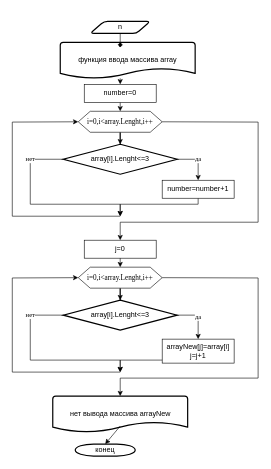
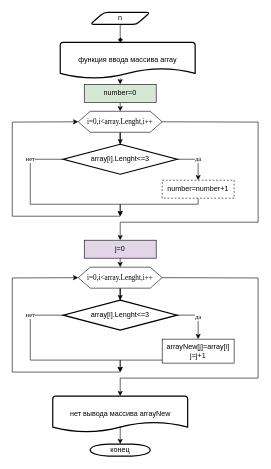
- <mxCell id="29" value="&lt;font style=&quot;vertical-align: inherit;&quot;&gt;&lt;font style=&quot;vertical-align: inherit;&quot;&gt;n&lt;/font&gt;&lt;/font&gt;" style="shape=parallelogram;html=1;strokeWidth=2;perimeter=parallelogramPerimeter;whiteSpace=wrap;rounded=1;arcSize=12;size=0.23;" vertex="1" parent="1"><mxGeometry x="150" y="35" width="100" height="20" as="geometry" /></mxCell>
+ <mxCell id="29" value="&lt;font style=&quot;vertical-align: inherit;&quot;&gt;&lt;font style=&quot;vertical-align: inherit;&quot;&gt;n&lt;/font&gt;&lt;/font&gt;" style="shape=parallelogram;html=1;strokeWidth=2;perimeter=parallelogramPerimeter;whiteSpace=wrap;rounded=1;arcSize=12;size=0.23;" vertex="1" parent="1"><mxGeometry x="150" y="20" width="100" height="20" as="geometry" /></mxCell>
- <mxCell id="5" value="number=0" style="rounded=0;whiteSpace=wrap;html=1;" vertex="1" parent="1"><mxGeometry x="140" y="140" width="120" height="30" as="geometry" /></mxCell>
+ <mxCell id="5" value="number=0" style="rounded=0;whiteSpace=wrap;html=1;fillColor=#d5e8d4;" vertex="1" parent="1"><mxGeometry x="140" y="140" width="120" height="30" as="geometry" /></mxCell>
- <mxCell id="10" value="number=number+1" style="rounded=0;whiteSpace=wrap;html=1;" vertex="1" parent="1"><mxGeometry x="270" y="300" width="120" height="30" as="geometry" /></mxCell>
+ <mxCell id="10" value="number=number+1" style="rounded=0;whiteSpace=wrap;html=1;dashed=1;" vertex="1" parent="1"><mxGeometry x="270" y="300" width="120" height="30" as="geometry" /></mxCell>
- <mxCell id="13" value="j=0" style="rounded=0;whiteSpace=wrap;html=1;" vertex="1" parent="1"><mxGeometry x="140" y="400" width="120" height="30" as="geometry" /></mxCell>
+ <mxCell id="13" value="j=0" style="rounded=0;whiteSpace=wrap;html=1;fillColor=#e1d5e7;" vertex="1" parent="1"><mxGeometry x="140" y="400" width="120" height="30" as="geometry" /></mxCell>
- <mxCell id="25" value="конец" style="strokeWidth=2;html=1;shape=mxgraph.flowchart.terminator;whiteSpace=wrap;" vertex="1" parent="1"><mxGeometry x="125" y="740" width="100" height="20" as="geometry" /></mxCell>
+ <mxCell id="25" value="конец" style="strokeWidth=2;html=1;shape=mxgraph.flowchart.terminator;whiteSpace=wrap;" vertex="1" parent="1"><mxGeometry x="150" y="740" width="100" height="20" as="geometry" /></mxCell>
